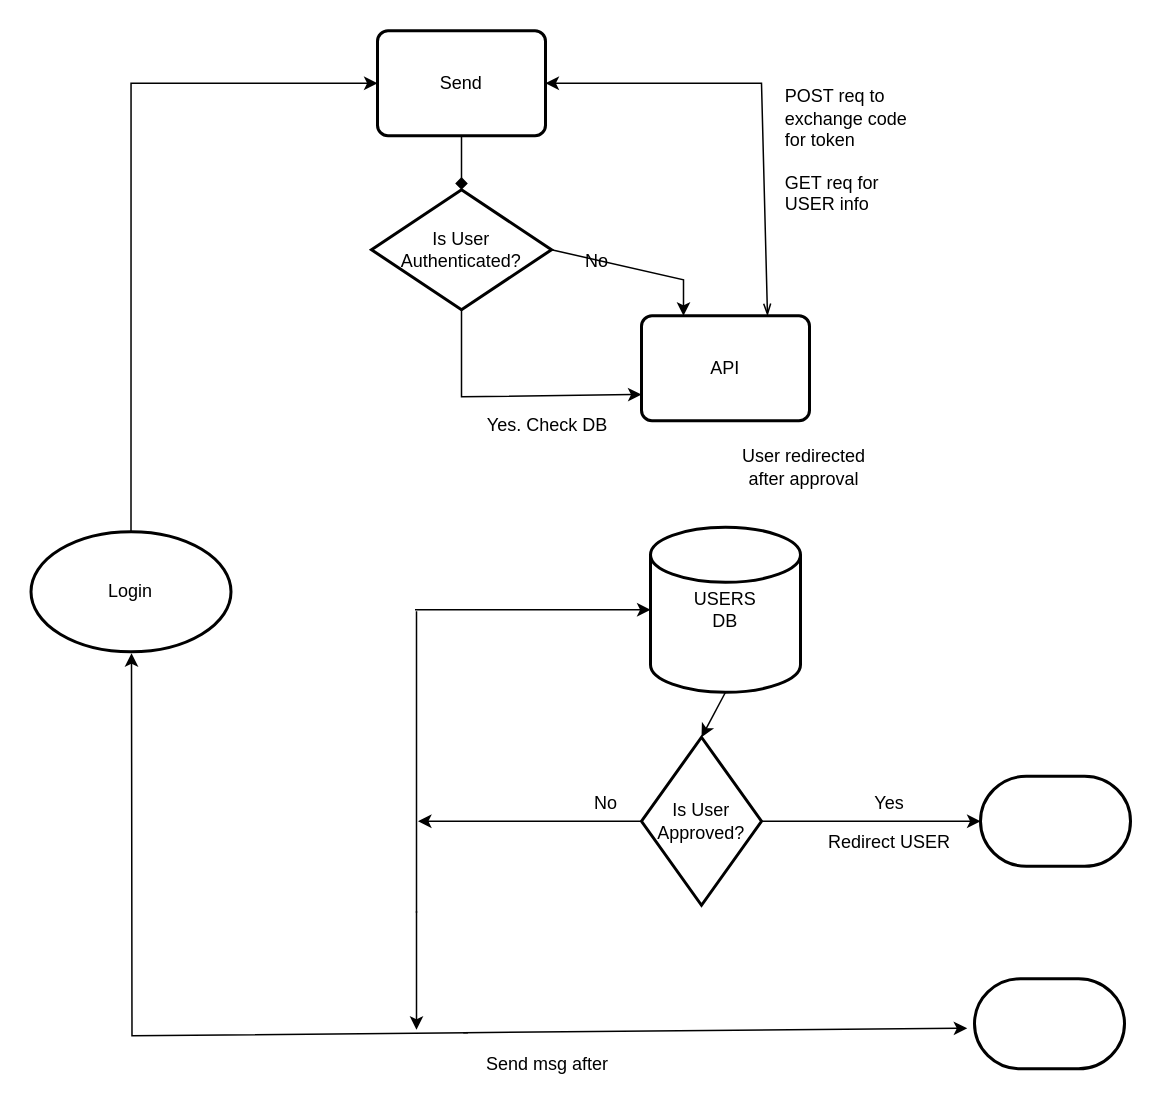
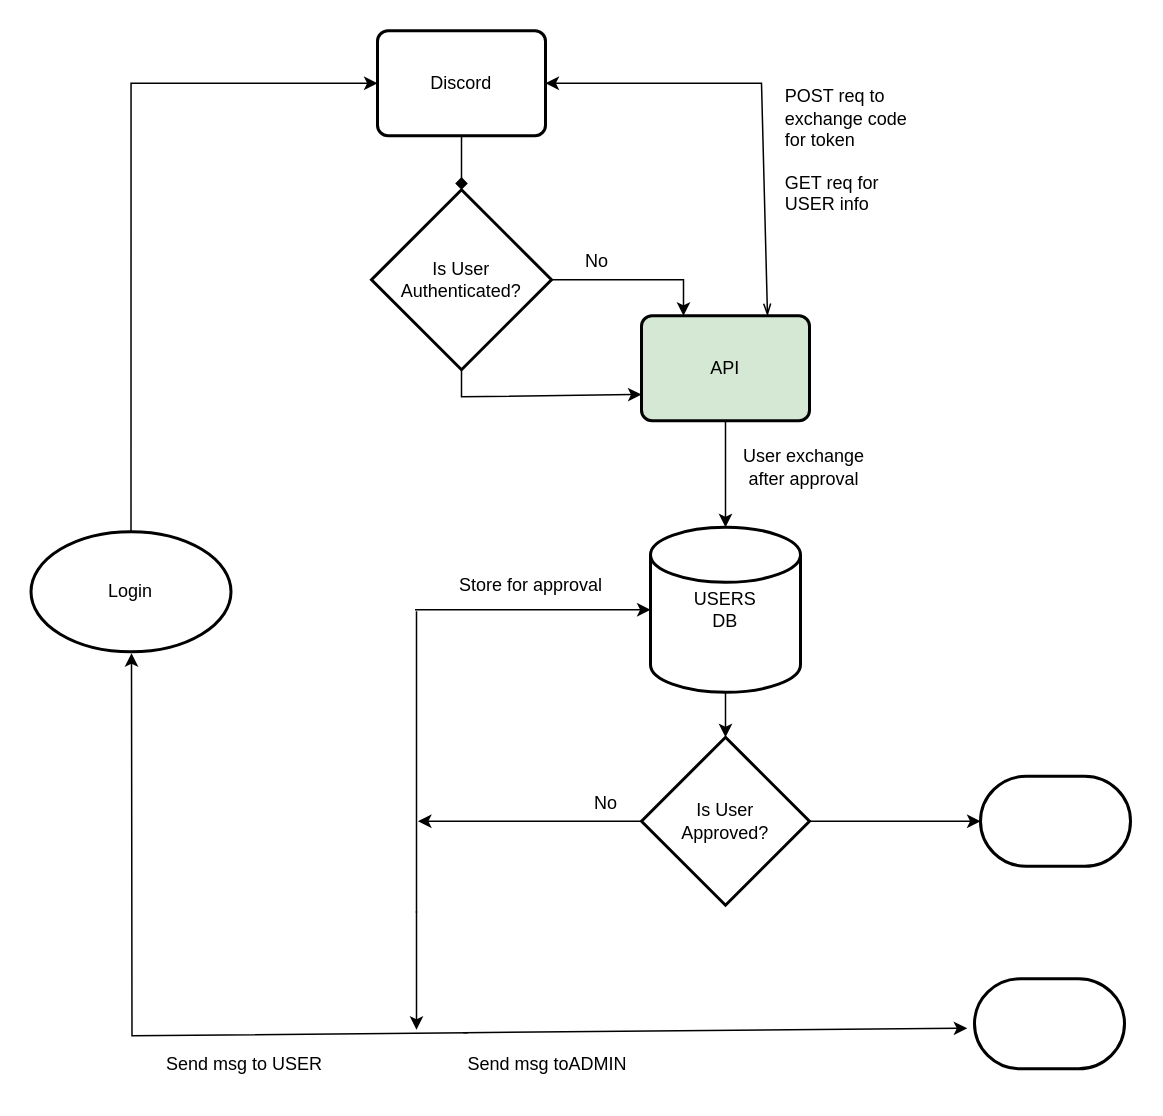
- <mxCell id="3" value="Send" style="rounded=1;whiteSpace=wrap;html=1;absoluteArcSize=1;arcSize=14;strokeWidth=2;" parent="1" vertex="1"><mxGeometry x="251" y="20" width="112" height="70" as="geometry" /></mxCell>
+ <mxCell id="3" value="Discord" style="rounded=1;whiteSpace=wrap;html=1;absoluteArcSize=1;arcSize=14;strokeWidth=2;" parent="1" vertex="1"><mxGeometry x="251" y="20" width="112" height="70" as="geometry" /></mxCell>
- <mxCell id="5" value="Is User Authenticated?" style="strokeWidth=2;html=1;shape=mxgraph.flowchart.decision;whiteSpace=wrap;" parent="1" vertex="1"><mxGeometry x="247" y="126" width="120" height="80" as="geometry" /></mxCell>
+ <mxCell id="5" value="Is User Authenticated?" style="strokeWidth=2;html=1;shape=mxgraph.flowchart.decision;whiteSpace=wrap;" parent="1" vertex="1"><mxGeometry x="247" y="126" width="120" height="120" as="geometry" /></mxCell>
- <mxCell id="6" value="API" style="rounded=1;whiteSpace=wrap;html=1;absoluteArcSize=1;arcSize=14;strokeWidth=2;" parent="1" vertex="1"><mxGeometry x="427" y="210" width="112" height="70" as="geometry" /></mxCell>
+ <mxCell id="6" value="API" style="rounded=1;whiteSpace=wrap;html=1;absoluteArcSize=1;arcSize=14;strokeWidth=2;fillColor=#d5e8d4;" parent="1" vertex="1"><mxGeometry x="427" y="210" width="112" height="70" as="geometry" /></mxCell>
- <mxCell id="19" value="Yes. Check DB" style="text;html=1;align=center;verticalAlign=middle;resizable=0;points=[];autosize=1;strokeColor=none;fillColor=none;" parent="1" vertex="1"><mxGeometry x="315" y="270" width="98" height="26" as="geometry" /></mxCell>
- <mxCell id="9" value="User redirected&lt;div&gt;after approval&lt;/div&gt;" style="text;html=1;align=center;verticalAlign=middle;resizable=0;points=[];autosize=1;strokeColor=none;fillColor=none;" parent="1" vertex="1"><mxGeometry x="485" y="290" width="100" height="41" as="geometry" /></mxCell>
+ <mxCell id="9" value="User exchange&lt;div&gt;after approval&lt;/div&gt;" style="text;html=1;align=center;verticalAlign=middle;resizable=0;points=[];autosize=1;strokeColor=none;fillColor=none;" parent="1" vertex="1"><mxGeometry x="485" y="290" width="100" height="41" as="geometry" /></mxCell>
+ <mxCell id="12" value="" style="endArrow=classic;html=1;rounded=0;exitX=0.5;exitY=1;exitDx=0;exitDy=0;" parent="1" source="6" target="2" edge="1"><mxGeometry width="50" height="50" relative="1" as="geometry"><mxPoint x="475" y="282" as="sourcePoint" /><mxPoint x="568" y="313" as="targetPoint" /></mxGeometry></mxCell>
+ <mxCell id="13" value="Store for approval" style="text;html=1;align=center;verticalAlign=middle;resizable=0;points=[];autosize=1;strokeColor=none;fillColor=none;" parent="1" vertex="1"><mxGeometry x="296" y="377" width="113" height="26" as="geometry" /></mxCell>
- <mxCell id="29" value="Yes" style="text;html=1;align=center;verticalAlign=middle;resizable=0;points=[];autosize=1;strokeColor=none;fillColor=none;" parent="1" vertex="1"><mxGeometry x="572.5" y="522" width="38" height="26" as="geometry" /></mxCell>
- <mxCell id="11" value="Is User&lt;div&gt;Approved?&lt;/div&gt;" style="strokeWidth=2;html=1;shape=mxgraph.flowchart.decision;whiteSpace=wrap;" parent="1" vertex="1"><mxGeometry x="427" y="491" width="80" height="112" as="geometry" /></mxCell>
+ <mxCell id="11" value="Is User&lt;div&gt;Approved?&lt;/div&gt;" style="strokeWidth=2;html=1;shape=mxgraph.flowchart.decision;whiteSpace=wrap;" parent="1" vertex="1"><mxGeometry x="427" y="491" width="112" height="112" as="geometry" /></mxCell>
- <mxCell id="24" value="Redirect USER" style="text;html=1;align=center;verticalAlign=middle;resizable=0;points=[];autosize=1;strokeColor=none;fillColor=none;" parent="1" vertex="1"><mxGeometry x="542" y="548" width="99" height="26" as="geometry" /></mxCell>
+ <mxCell id="23" value="Send msg to USER" style="text;html=1;align=center;verticalAlign=middle;resizable=0;points=[];autosize=1;strokeColor=none;fillColor=none;" parent="1" vertex="1"><mxGeometry x="101" y="696" width="122" height="26" as="geometry" /></mxCell>
- <mxCell id="21" value="Send msg after" style="text;html=1;align=center;verticalAlign=middle;resizable=0;points=[];autosize=1;strokeColor=none;fillColor=none;" parent="1" vertex="1"><mxGeometry x="302" y="696" width="124" height="26" as="geometry" /></mxCell>
+ <mxCell id="21" value="Send msg toADMIN" style="text;html=1;align=center;verticalAlign=middle;resizable=0;points=[];autosize=1;strokeColor=none;fillColor=none;" parent="1" vertex="1"><mxGeometry x="302" y="696" width="124" height="26" as="geometry" /></mxCell>
